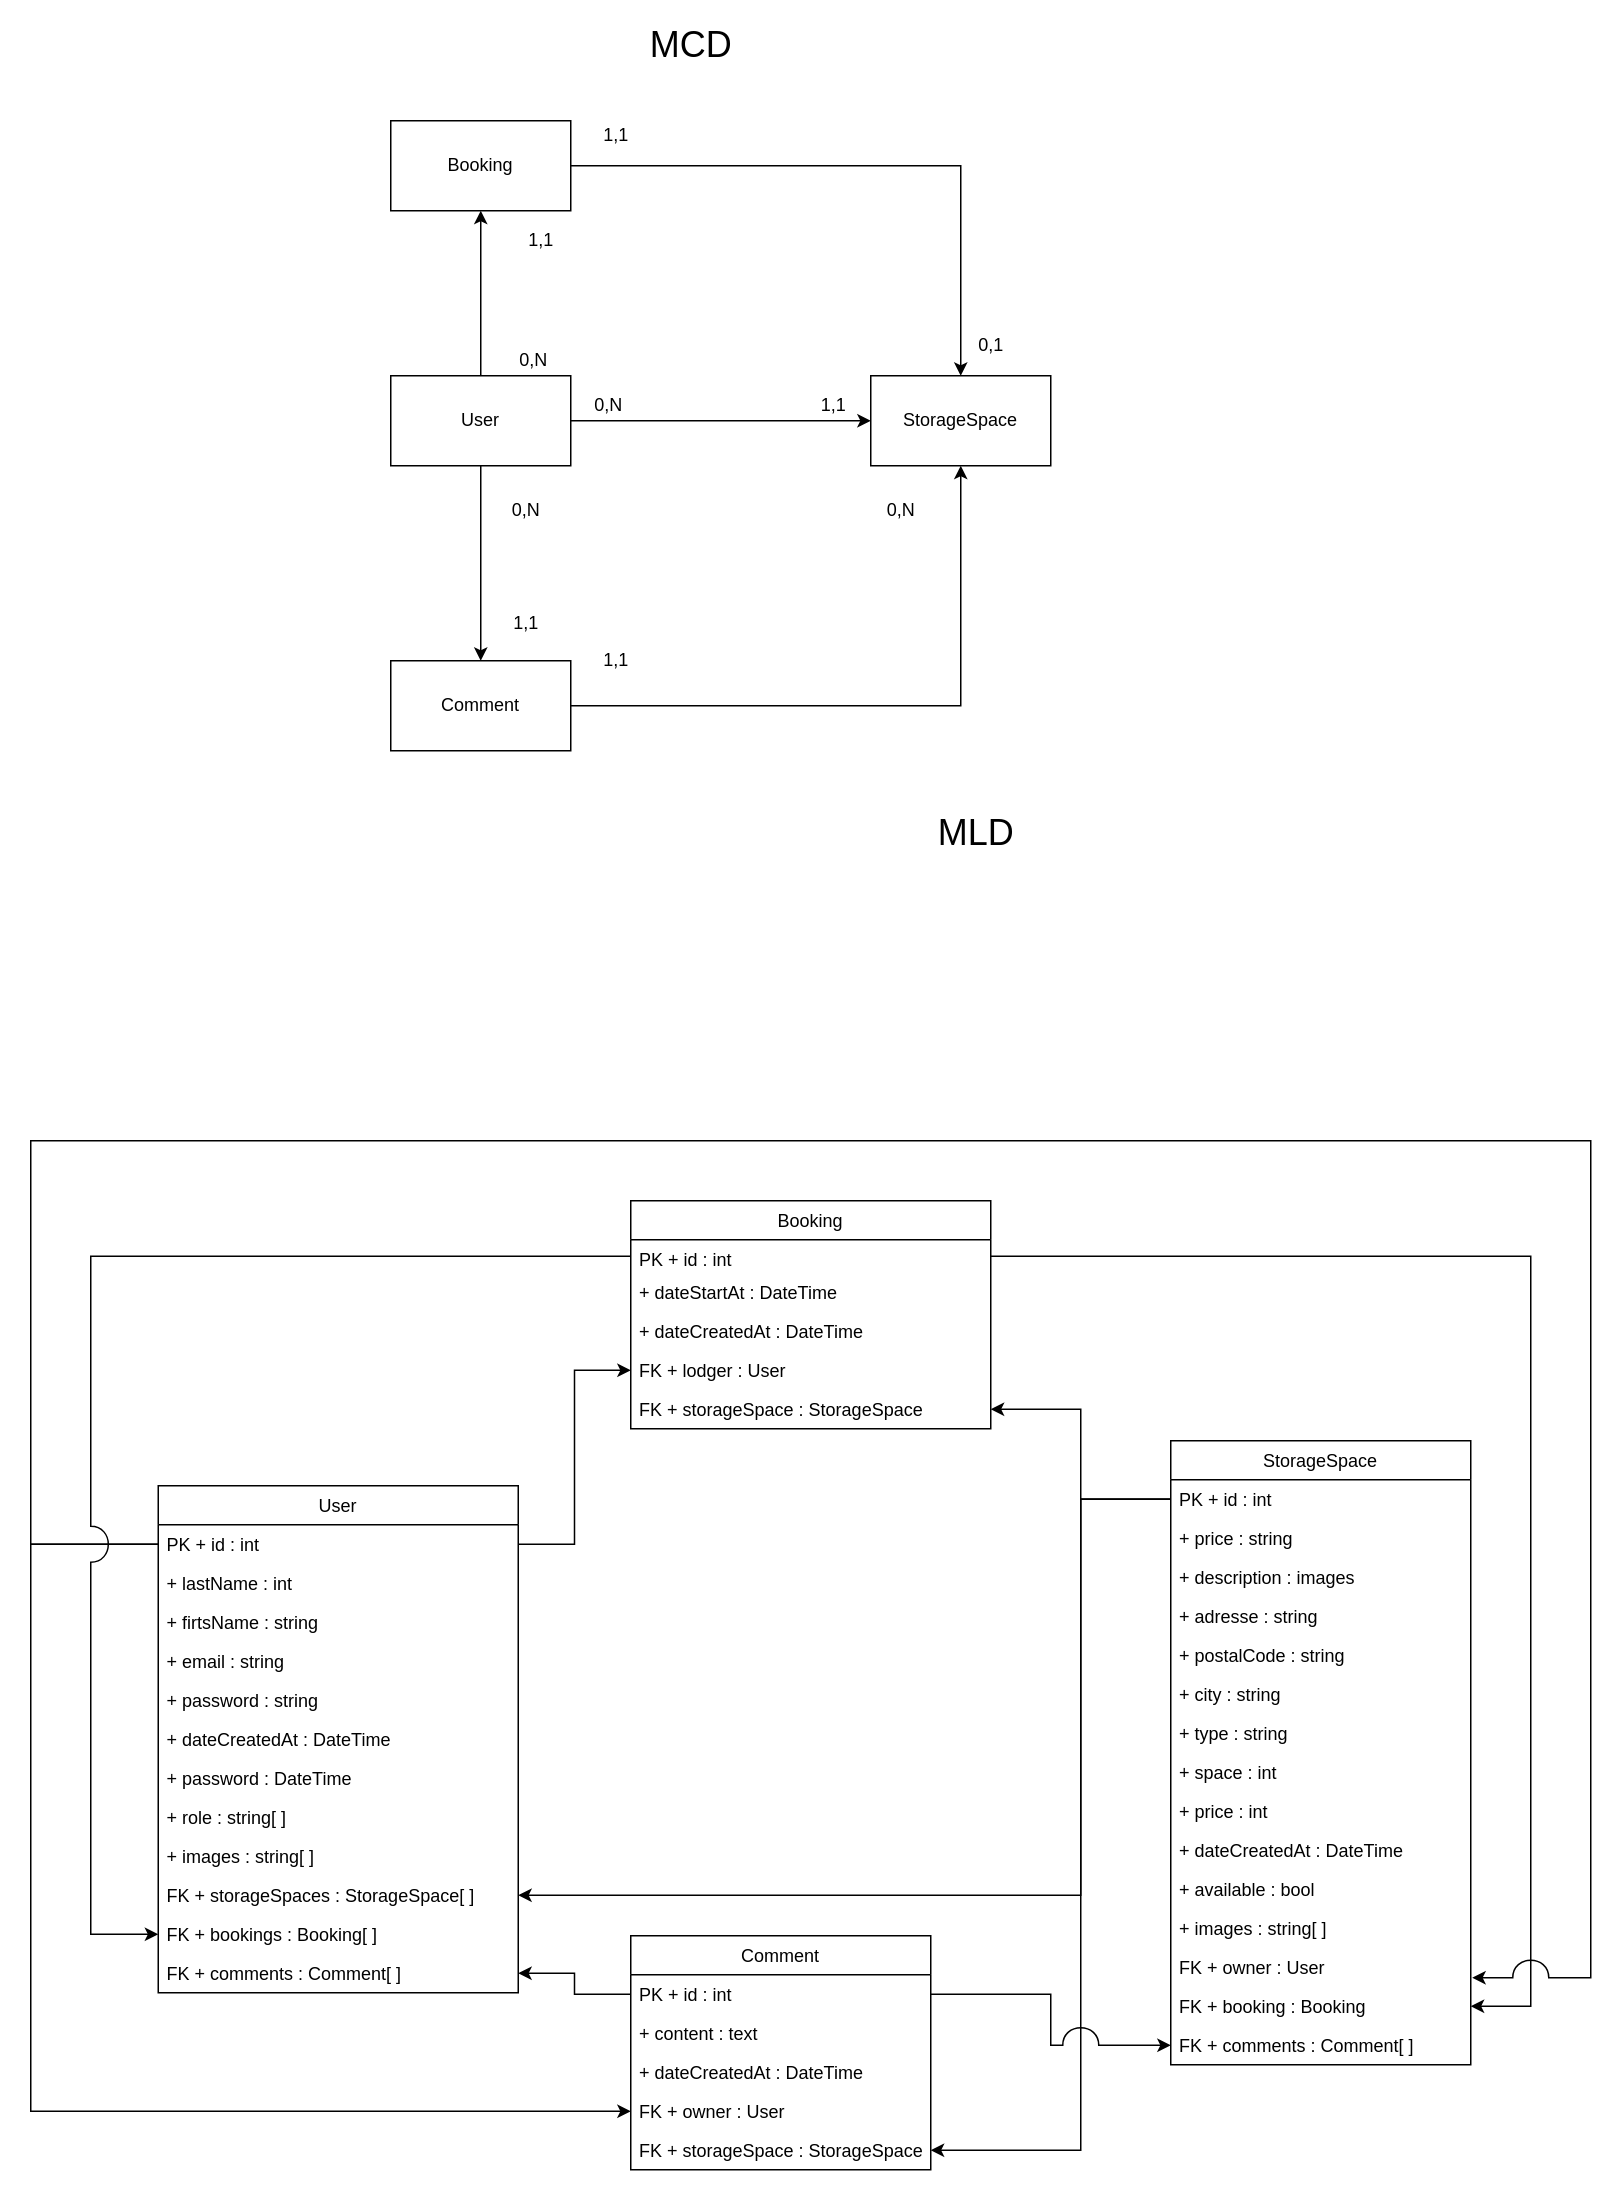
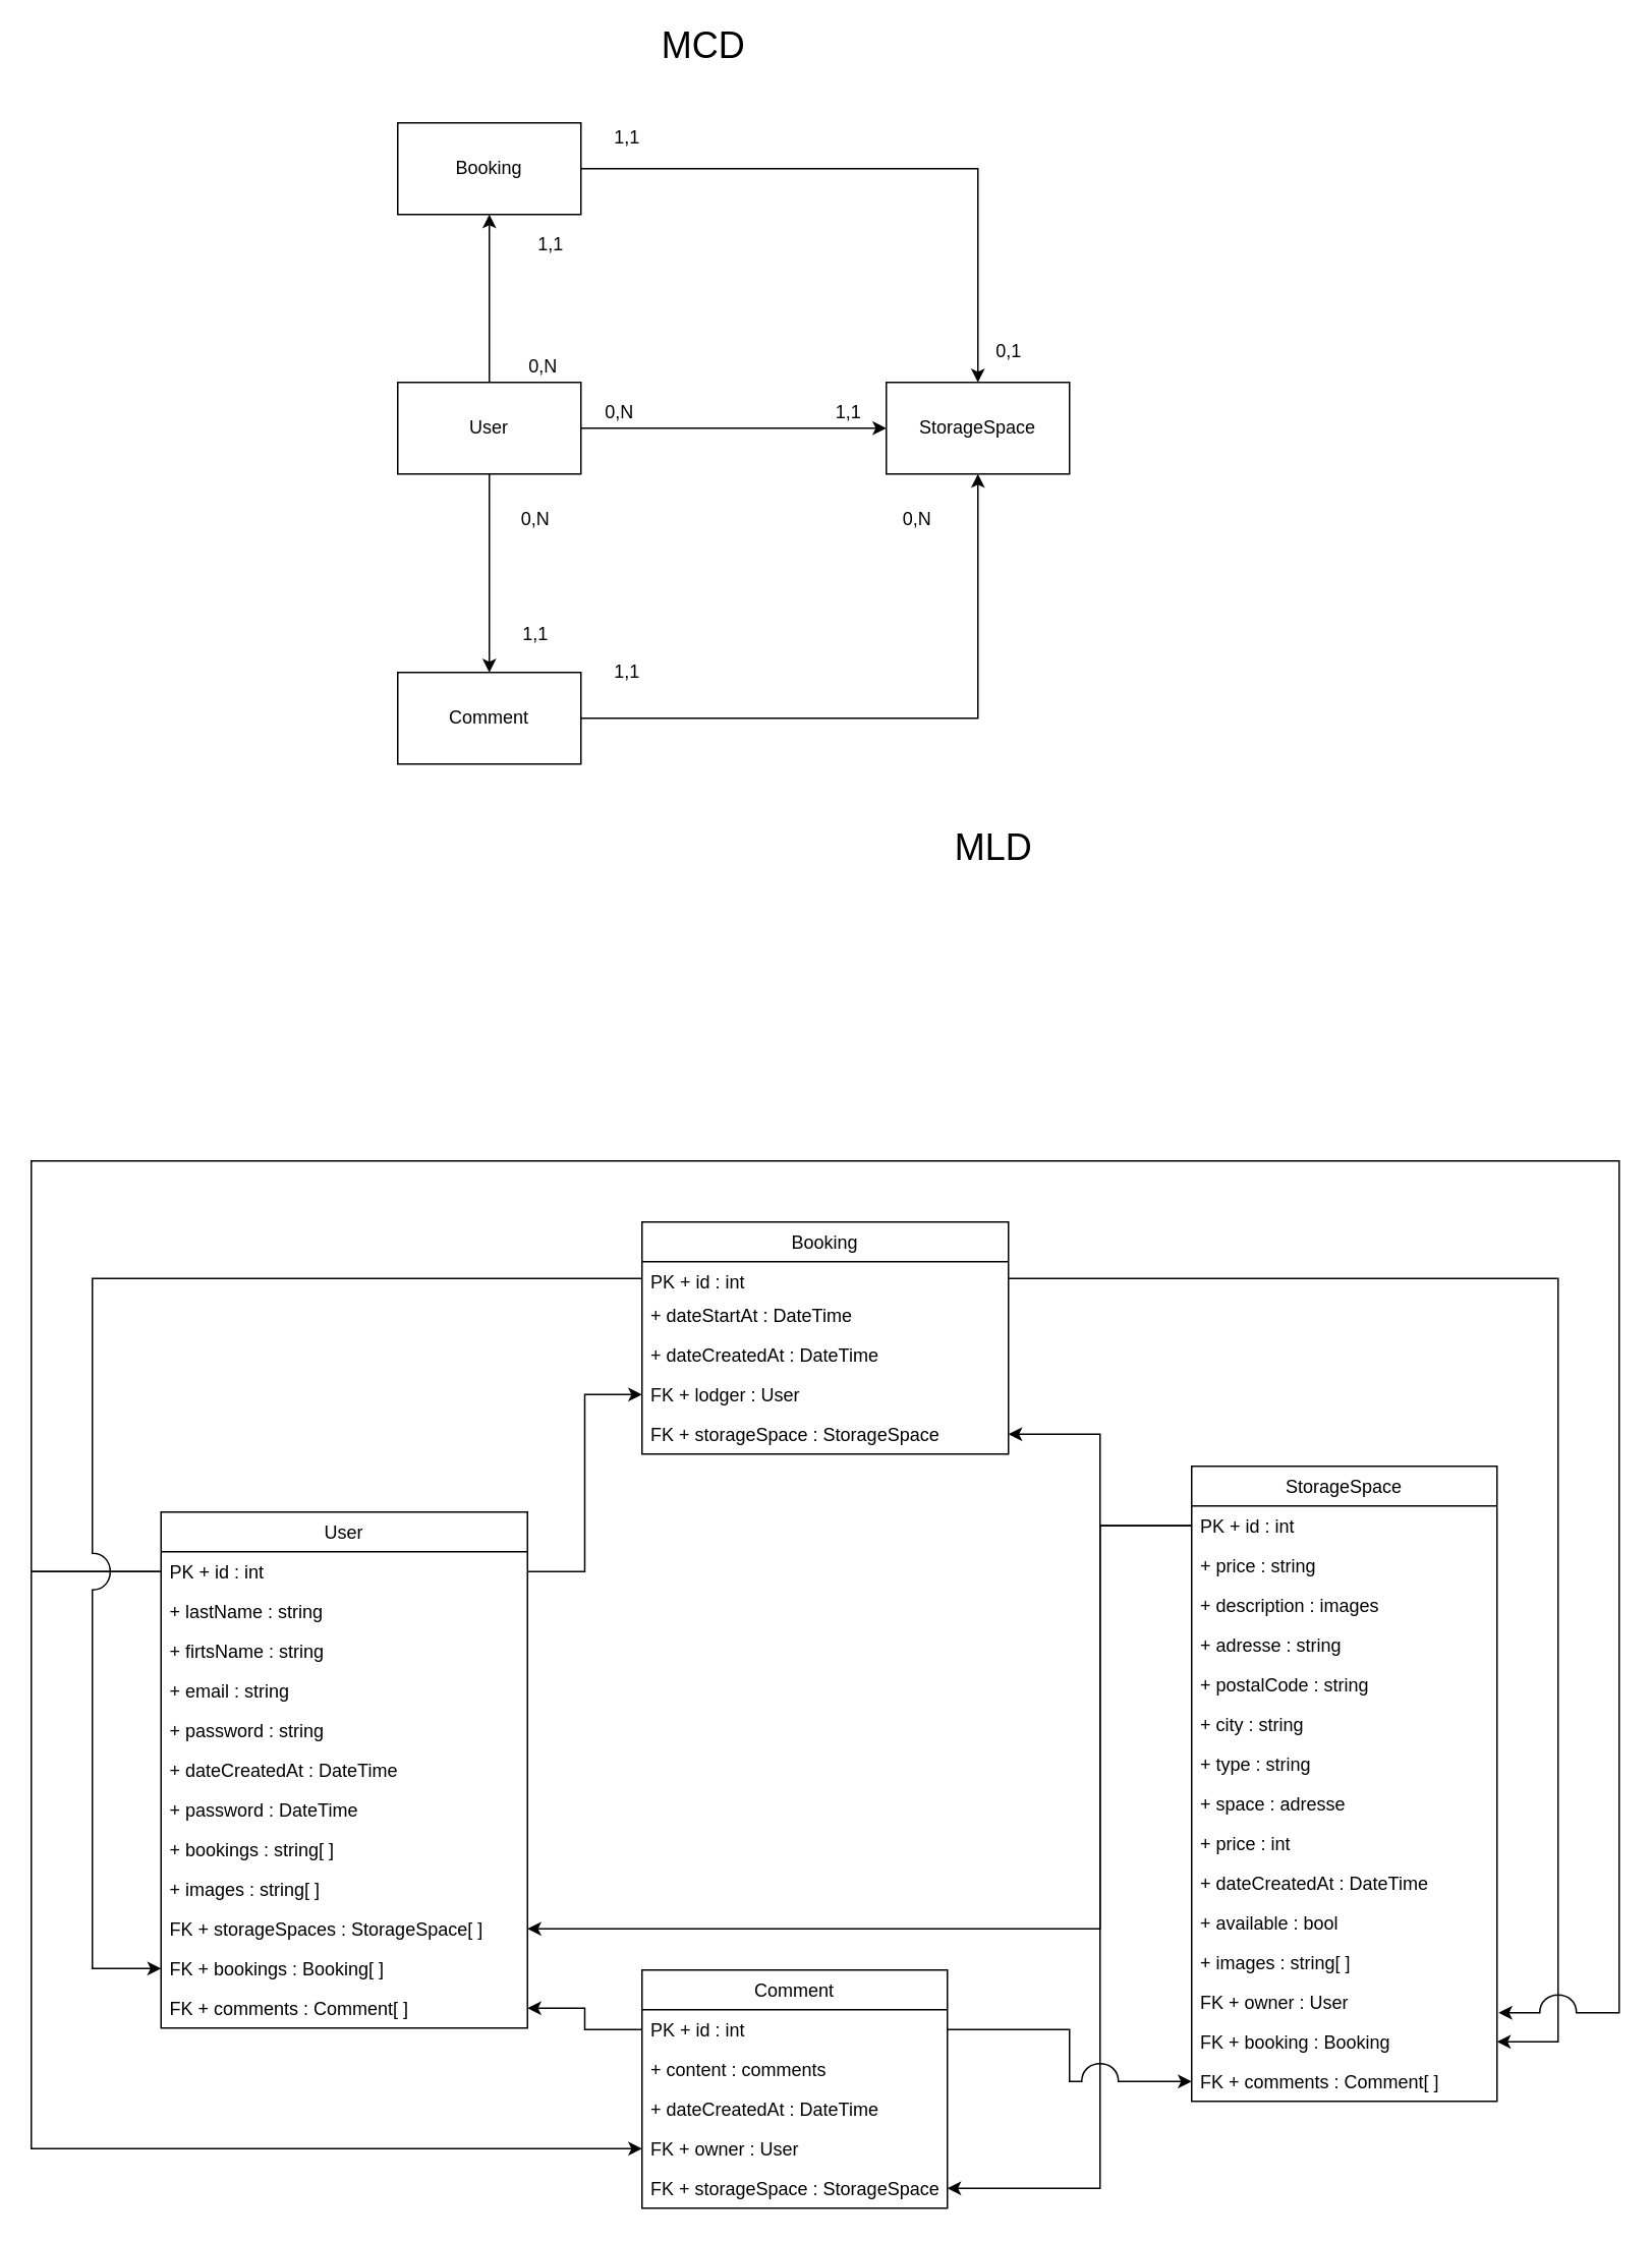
- <mxCell id="31" value="+ lastName : int" style="text;strokeColor=none;fillColor=none;align=left;verticalAlign=top;spacingLeft=4;spacingRight=4;overflow=hidden;rotatable=0;points=[[0,0.5],[1,0.5]];portConstraint=eastwest;" vertex="1" parent="29"><mxGeometry y="52" width="240" height="26" as="geometry" /></mxCell>
+ <mxCell id="31" value="+ lastName : string" style="text;strokeColor=none;fillColor=none;align=left;verticalAlign=top;spacingLeft=4;spacingRight=4;overflow=hidden;rotatable=0;points=[[0,0.5],[1,0.5]];portConstraint=eastwest;" vertex="1" parent="29"><mxGeometry y="52" width="240" height="26" as="geometry" /></mxCell>
- <mxCell id="50" value="+ space : int" style="text;strokeColor=none;fillColor=none;align=left;verticalAlign=top;spacingLeft=4;spacingRight=4;overflow=hidden;rotatable=0;points=[[0,0.5],[1,0.5]];portConstraint=eastwest;" vertex="1" parent="42"><mxGeometry y="208" width="200" height="26" as="geometry" /></mxCell>
+ <mxCell id="50" value="+ space : adresse" style="text;strokeColor=none;fillColor=none;align=left;verticalAlign=top;spacingLeft=4;spacingRight=4;overflow=hidden;rotatable=0;points=[[0,0.5],[1,0.5]];portConstraint=eastwest;" vertex="1" parent="42"><mxGeometry y="208" width="200" height="26" as="geometry" /></mxCell>
- <mxCell id="37" value="+ role : string[ ]" style="text;strokeColor=none;fillColor=none;align=left;verticalAlign=top;spacingLeft=4;spacingRight=4;overflow=hidden;rotatable=0;points=[[0,0.5],[1,0.5]];portConstraint=eastwest;" vertex="1" parent="29"><mxGeometry y="208" width="240" height="26" as="geometry" /></mxCell>
+ <mxCell id="37" value="+ bookings : string[ ]" style="text;strokeColor=none;fillColor=none;align=left;verticalAlign=top;spacingLeft=4;spacingRight=4;overflow=hidden;rotatable=0;points=[[0,0.5],[1,0.5]];portConstraint=eastwest;" vertex="1" parent="29"><mxGeometry y="208" width="240" height="26" as="geometry" /></mxCell>
- <mxCell id="60" value="+ content : text" style="text;strokeColor=none;fillColor=none;align=left;verticalAlign=top;spacingLeft=4;spacingRight=4;overflow=hidden;rotatable=0;points=[[0,0.5],[1,0.5]];portConstraint=eastwest;" vertex="1" parent="58"><mxGeometry y="52" width="200" height="26" as="geometry" /></mxCell>
+ <mxCell id="60" value="+ content : comments" style="text;strokeColor=none;fillColor=none;align=left;verticalAlign=top;spacingLeft=4;spacingRight=4;overflow=hidden;rotatable=0;points=[[0,0.5],[1,0.5]];portConstraint=eastwest;" vertex="1" parent="58"><mxGeometry y="52" width="200" height="26" as="geometry" /></mxCell>
